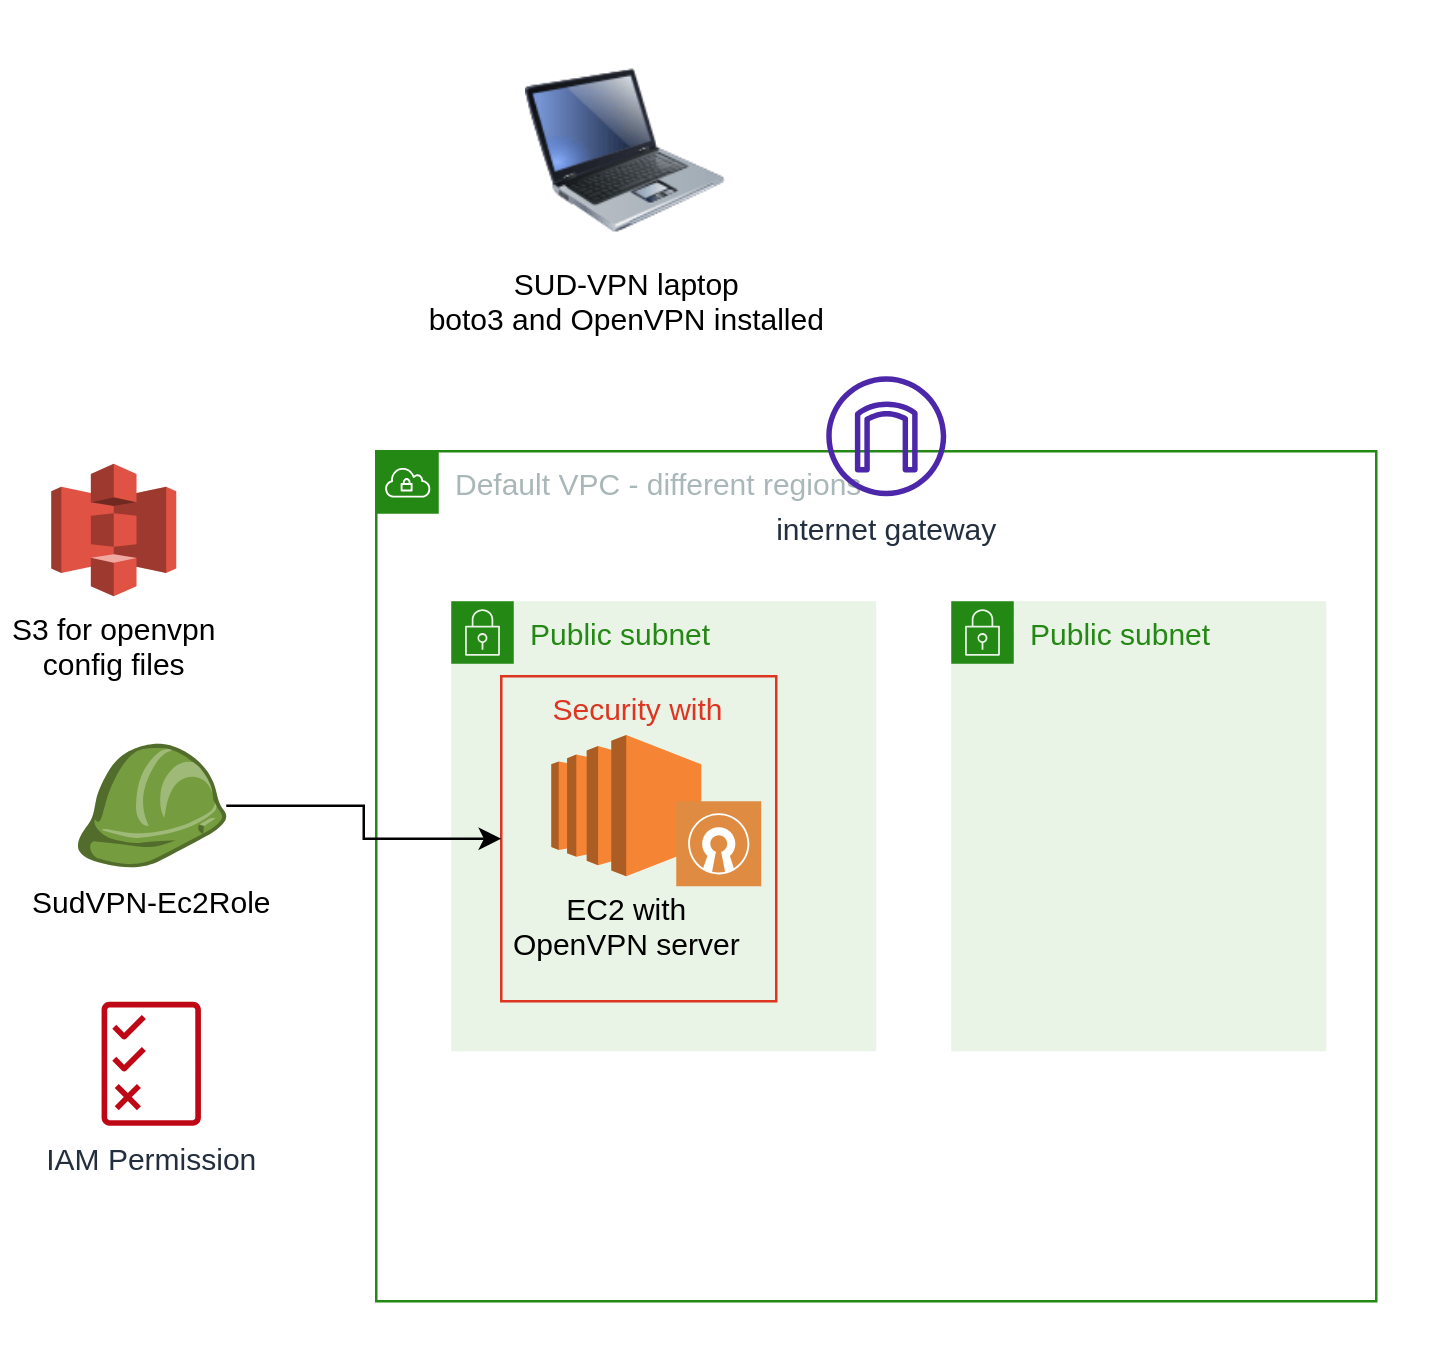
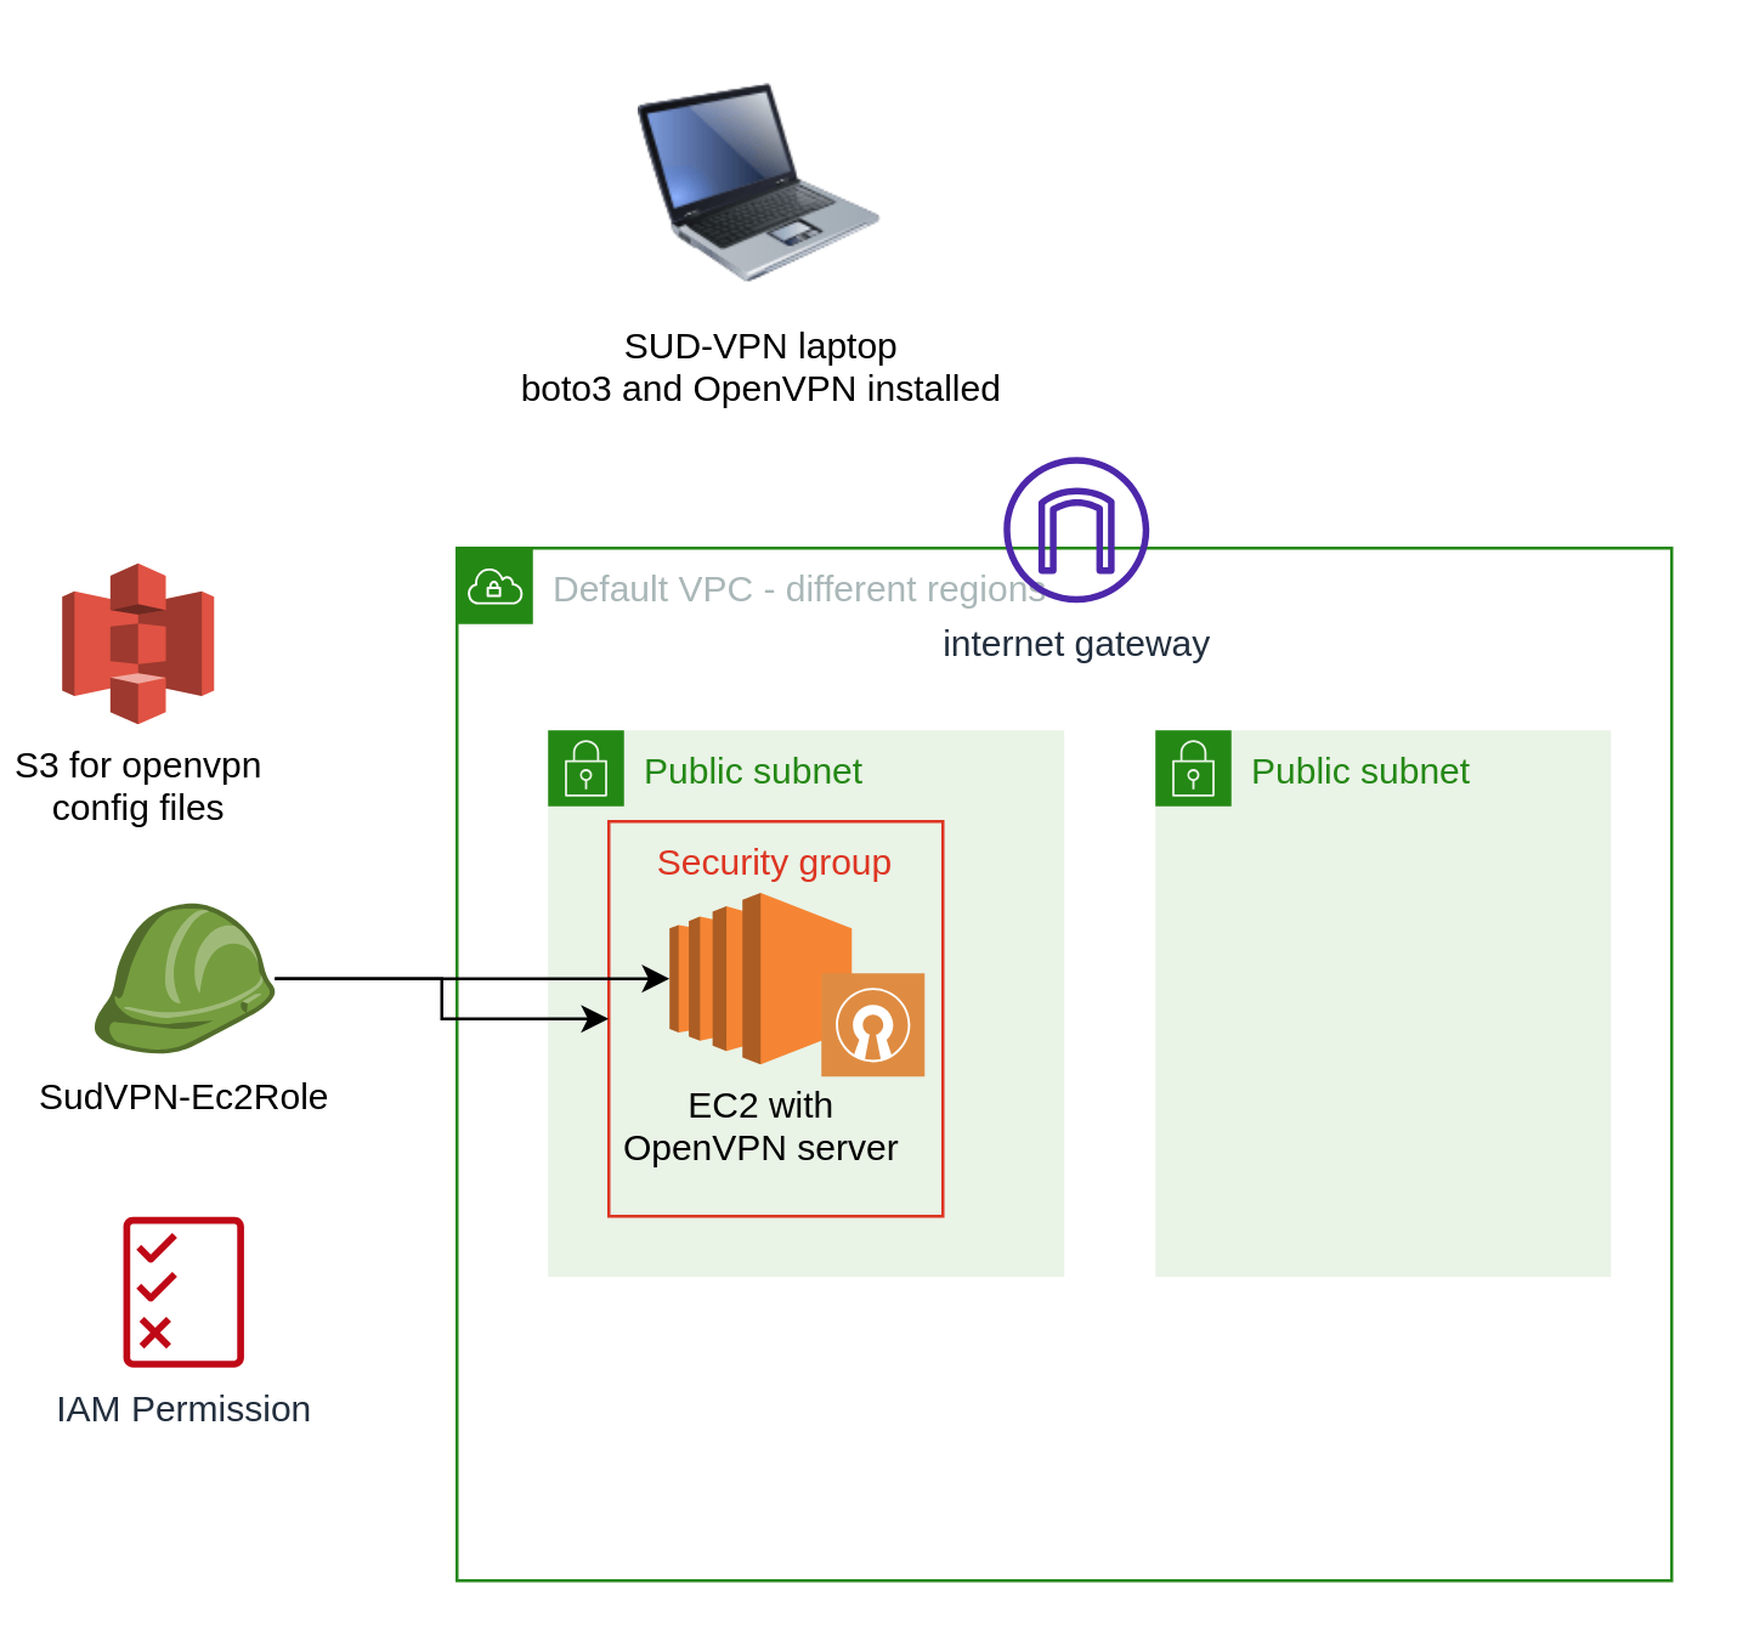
- <mxCell id="4" value="Security with" style="fillColor=none;strokeColor=#DD3522;verticalAlign=top;fontStyle=0;fontColor=#DD3522;whiteSpace=wrap;html=1;" vertex="1" parent="3"><mxGeometry x="20" y="30" width="110" height="130" as="geometry" /></mxCell>
+ <mxCell id="4" value="Security group" style="fillColor=none;strokeColor=#DD3522;verticalAlign=top;fontStyle=0;fontColor=#DD3522;whiteSpace=wrap;html=1;" vertex="1" parent="3"><mxGeometry x="20" y="30" width="110" height="130" as="geometry" /></mxCell>
+ <mxCell id="9" style="edgeStyle=orthogonalEdgeStyle;rounded=0;orthogonalLoop=1;jettySize=auto;html=1;" edge="1" parent="1" source="11" target="5"><mxGeometry relative="1" as="geometry" /></mxCell>
